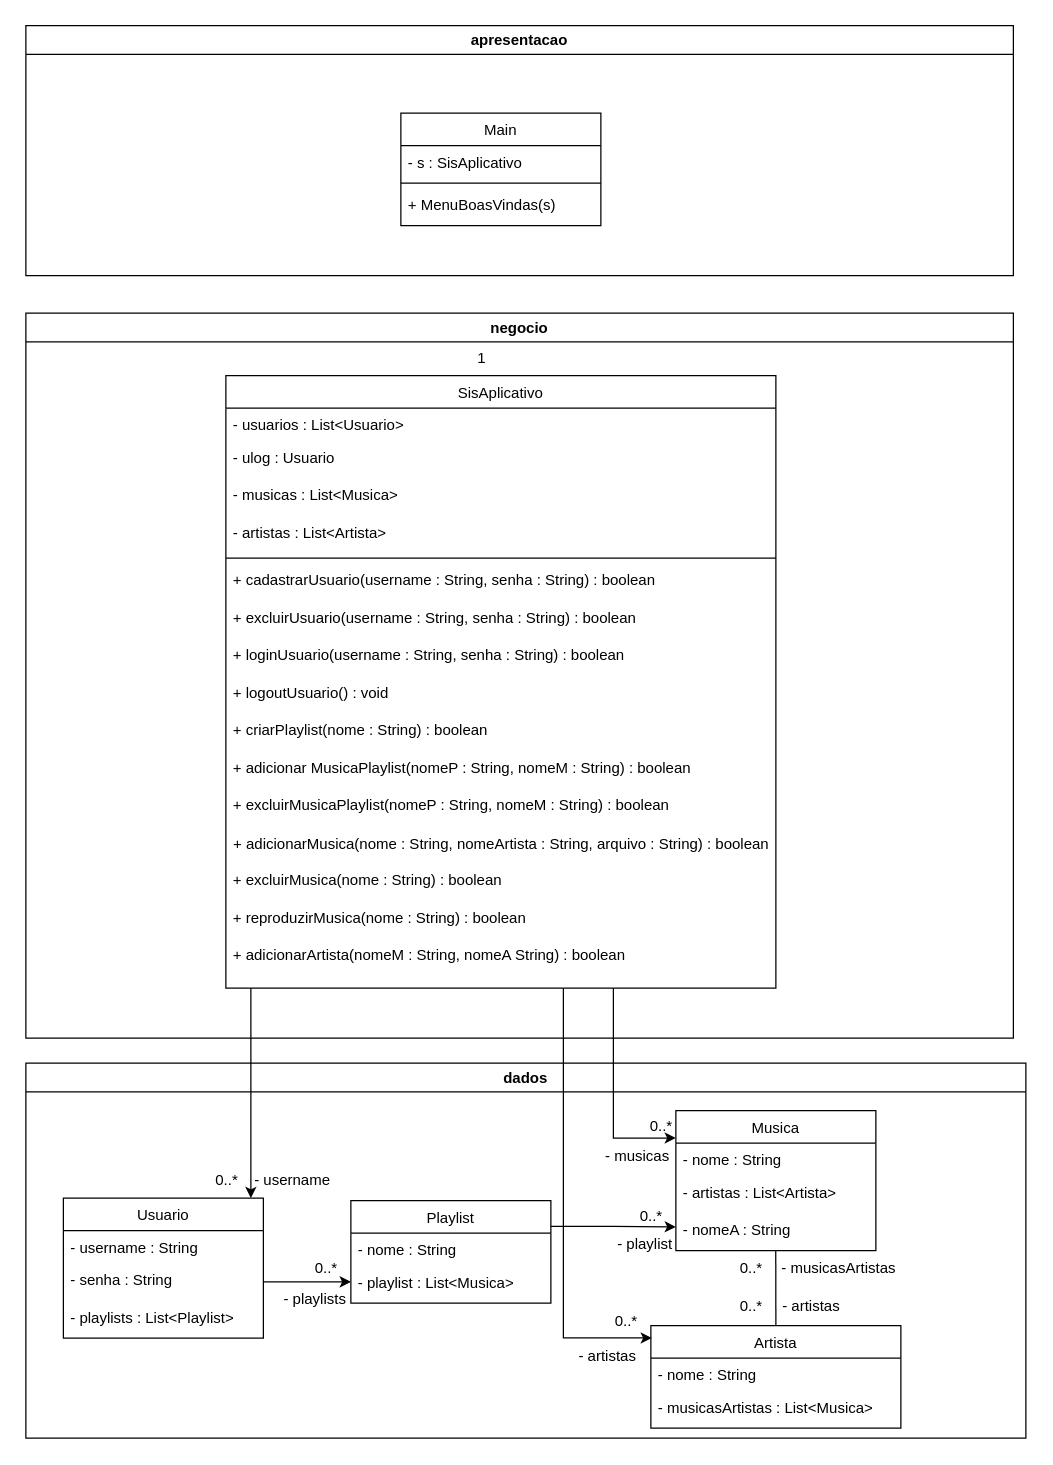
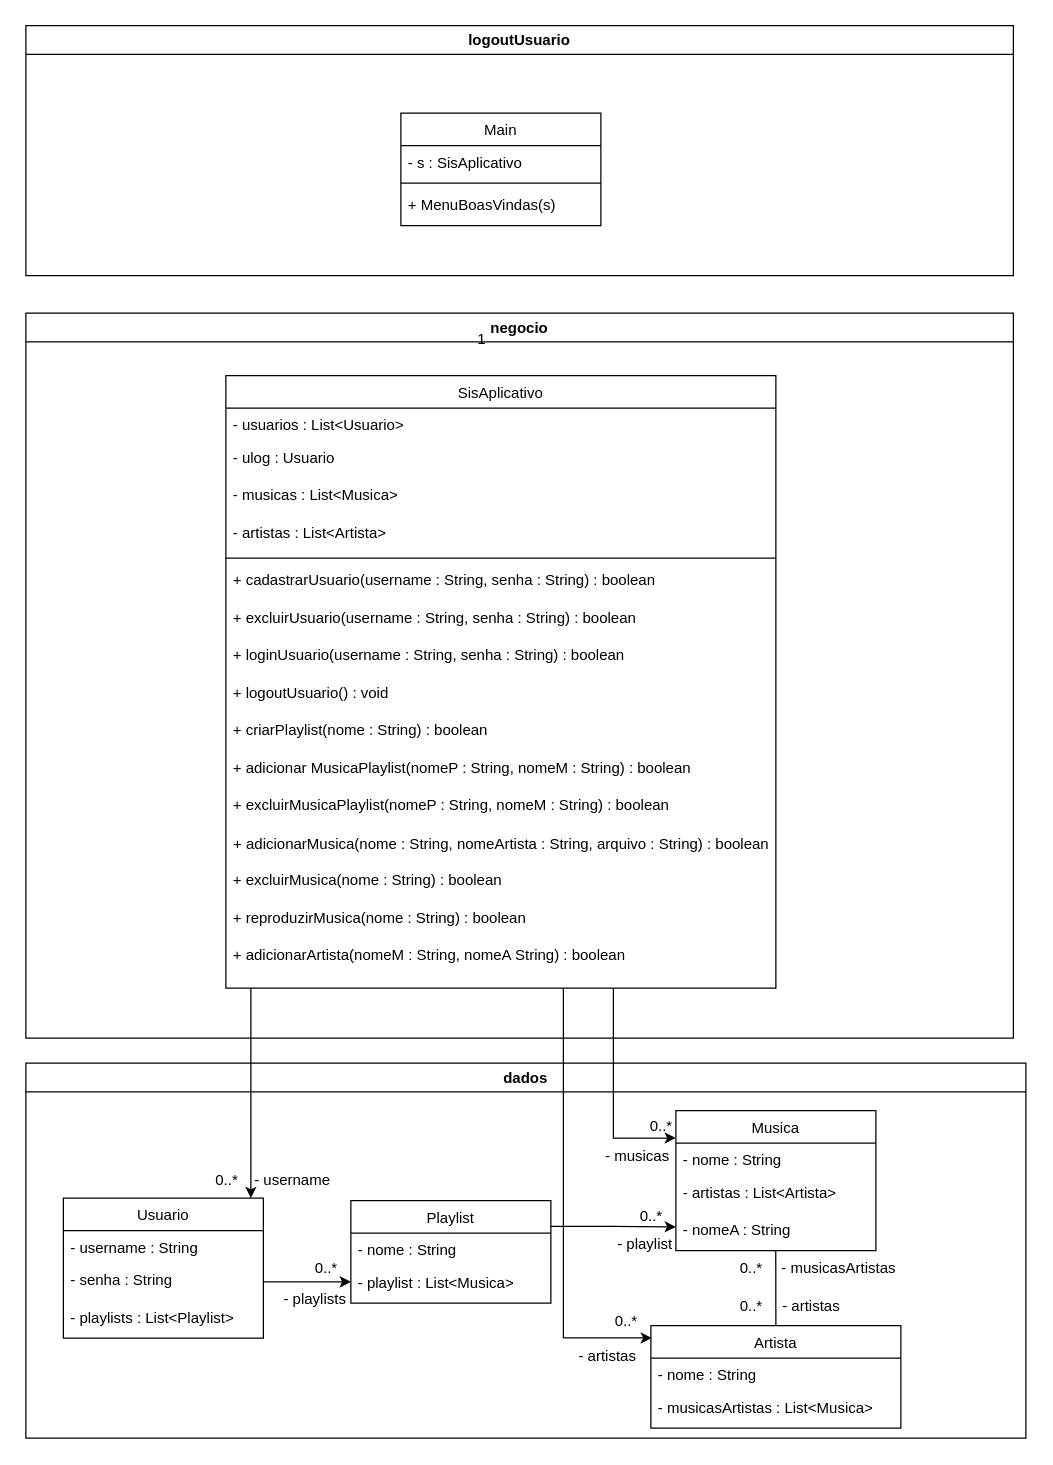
- <mxCell id="53" value="apresentacao" style="swimlane;whiteSpace=wrap;html=1;" vertex="1" parent="1"><mxGeometry x="20" y="20" width="790" height="200" as="geometry" /></mxCell>
+ <mxCell id="53" value="logoutUsuario" style="swimlane;whiteSpace=wrap;html=1;" vertex="1" parent="1"><mxGeometry x="20" y="20" width="790" height="200" as="geometry" /></mxCell>
- <mxCell id="52" value="1" style="text;align=center;verticalAlign=middle;resizable=0;points=[];autosize=1;strokeColor=none;fillColor=none;" vertex="1" parent="34"><mxGeometry x="350" y="20" width="30" height="30" as="geometry" /></mxCell>
+ <mxCell id="52" value="1" style="text;align=center;verticalAlign=middle;resizable=0;points=[];autosize=1;strokeColor=none;fillColor=none;" vertex="1" parent="34"><mxGeometry x="350" y="5" width="30" height="30" as="geometry" /></mxCell>
